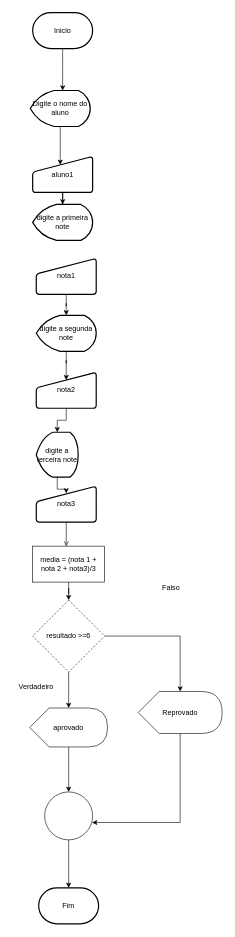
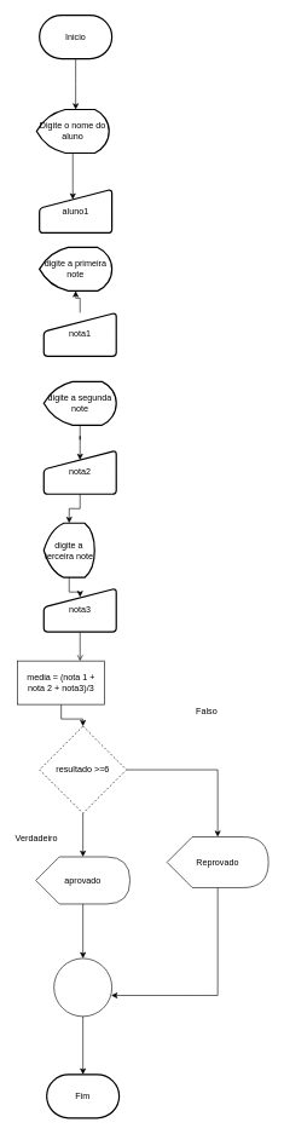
- <mxCell id="5" value="" style="edgeStyle=orthogonalEdgeStyle;rounded=0;orthogonalLoop=1;jettySize=auto;html=1;" parent="1" source="6" target="9" edge="1"><mxGeometry relative="1" as="geometry" /></mxCell>
- <mxCell id="16" style="edgeStyle=orthogonalEdgeStyle;rounded=0;orthogonalLoop=1;jettySize=auto;html=1;entryX=0.5;entryY=0;entryDx=0;entryDy=0;entryPerimeter=0;" parent="1" source="10" target="11" edge="1"><mxGeometry relative="1" as="geometry" /></mxCell>
+ <mxCell id="16" style="edgeStyle=orthogonalEdgeStyle;rounded=0;orthogonalLoop=1;jettySize=auto;html=1;" parent="1" source="10" target="9" edge="1"><mxGeometry relative="1" as="geometry" /></mxCell>
- <mxCell id="21" value="media = (nota 1 + nota 2 + nota3)/3" style="rounded=0;whiteSpace=wrap;html=1;" parent="1" vertex="1"><mxGeometry x="54" y="910" width="120" height="60" as="geometry" /></mxCell>
+ <mxCell id="21" value="media = (nota 1 + nota 2 + nota3)/3" style="rounded=0;whiteSpace=wrap;html=1;" parent="1" vertex="1"><mxGeometry x="24" y="910" width="120" height="60" as="geometry" /></mxCell>
- <mxCell id="31" value="Verdadeiro" style="text;html=1;align=center;verticalAlign=middle;whiteSpace=wrap;rounded=0;" vertex="1" parent="1"><mxGeometry x="30" y="1129" width="60" height="30" as="geometry" /></mxCell>
+ <mxCell id="31" value="Verdadeiro" style="text;html=1;align=center;verticalAlign=middle;whiteSpace=wrap;rounded=0;" vertex="1" parent="1"><mxGeometry x="20" y="1139" width="60" height="30" as="geometry" /></mxCell>
